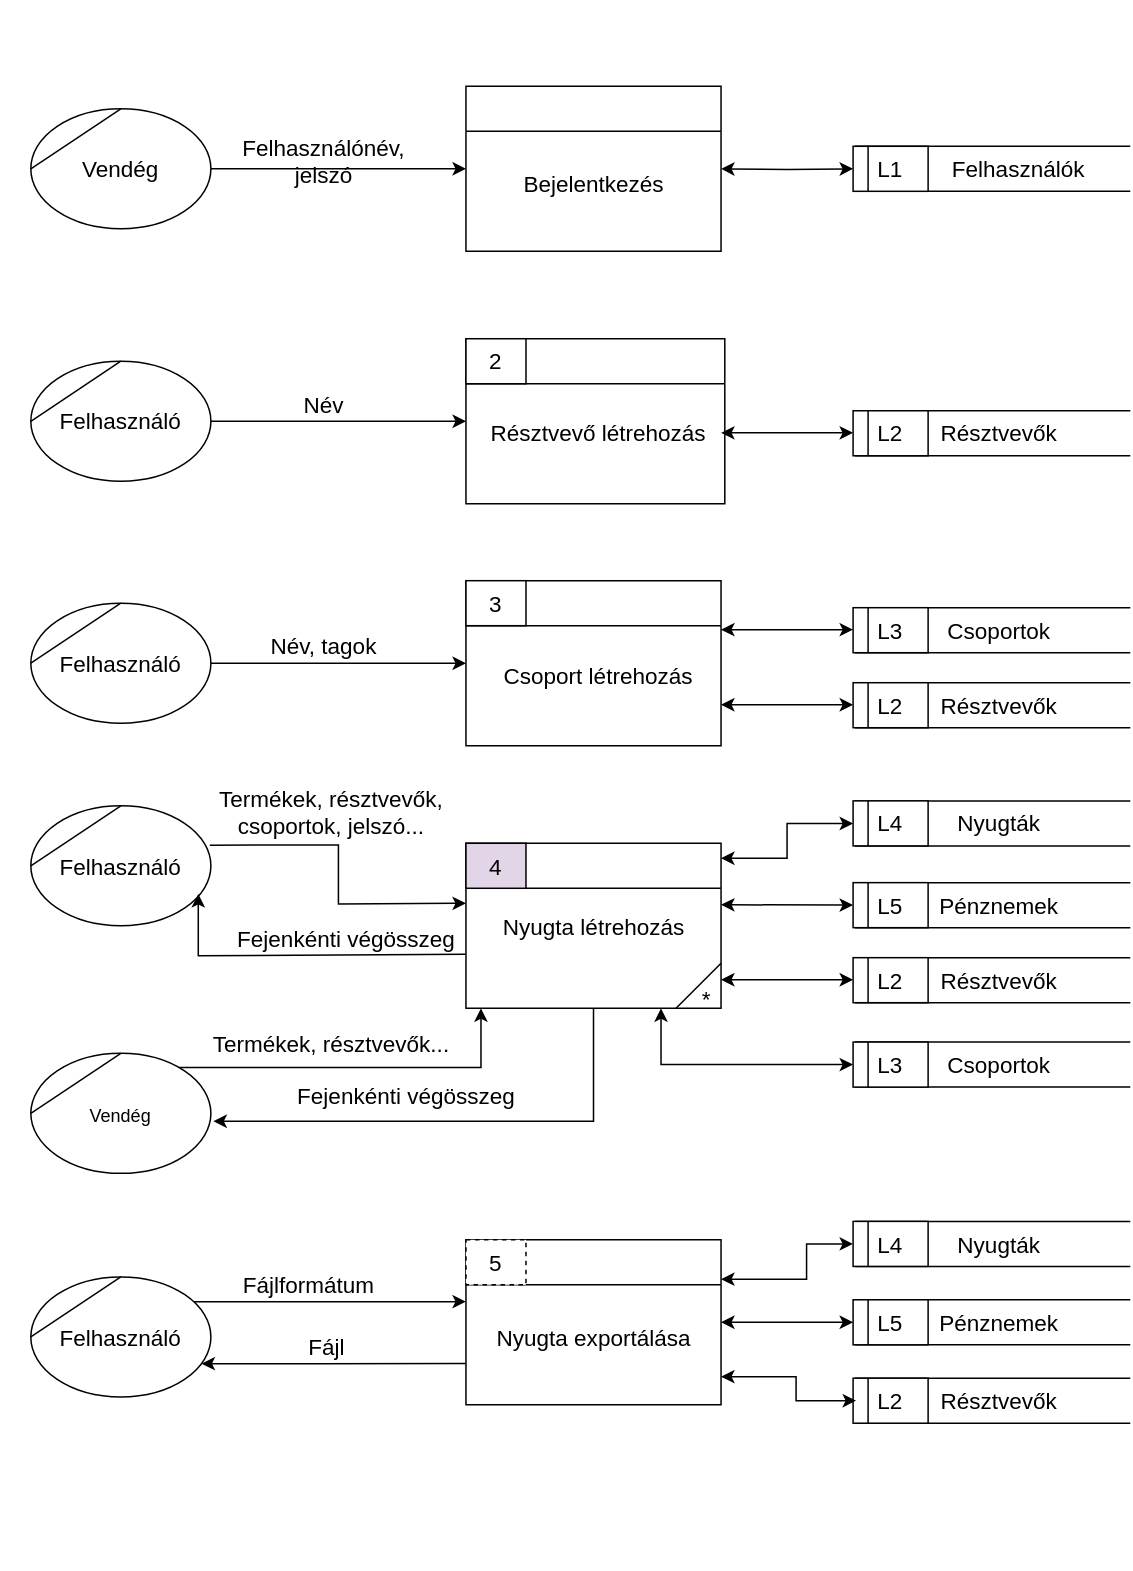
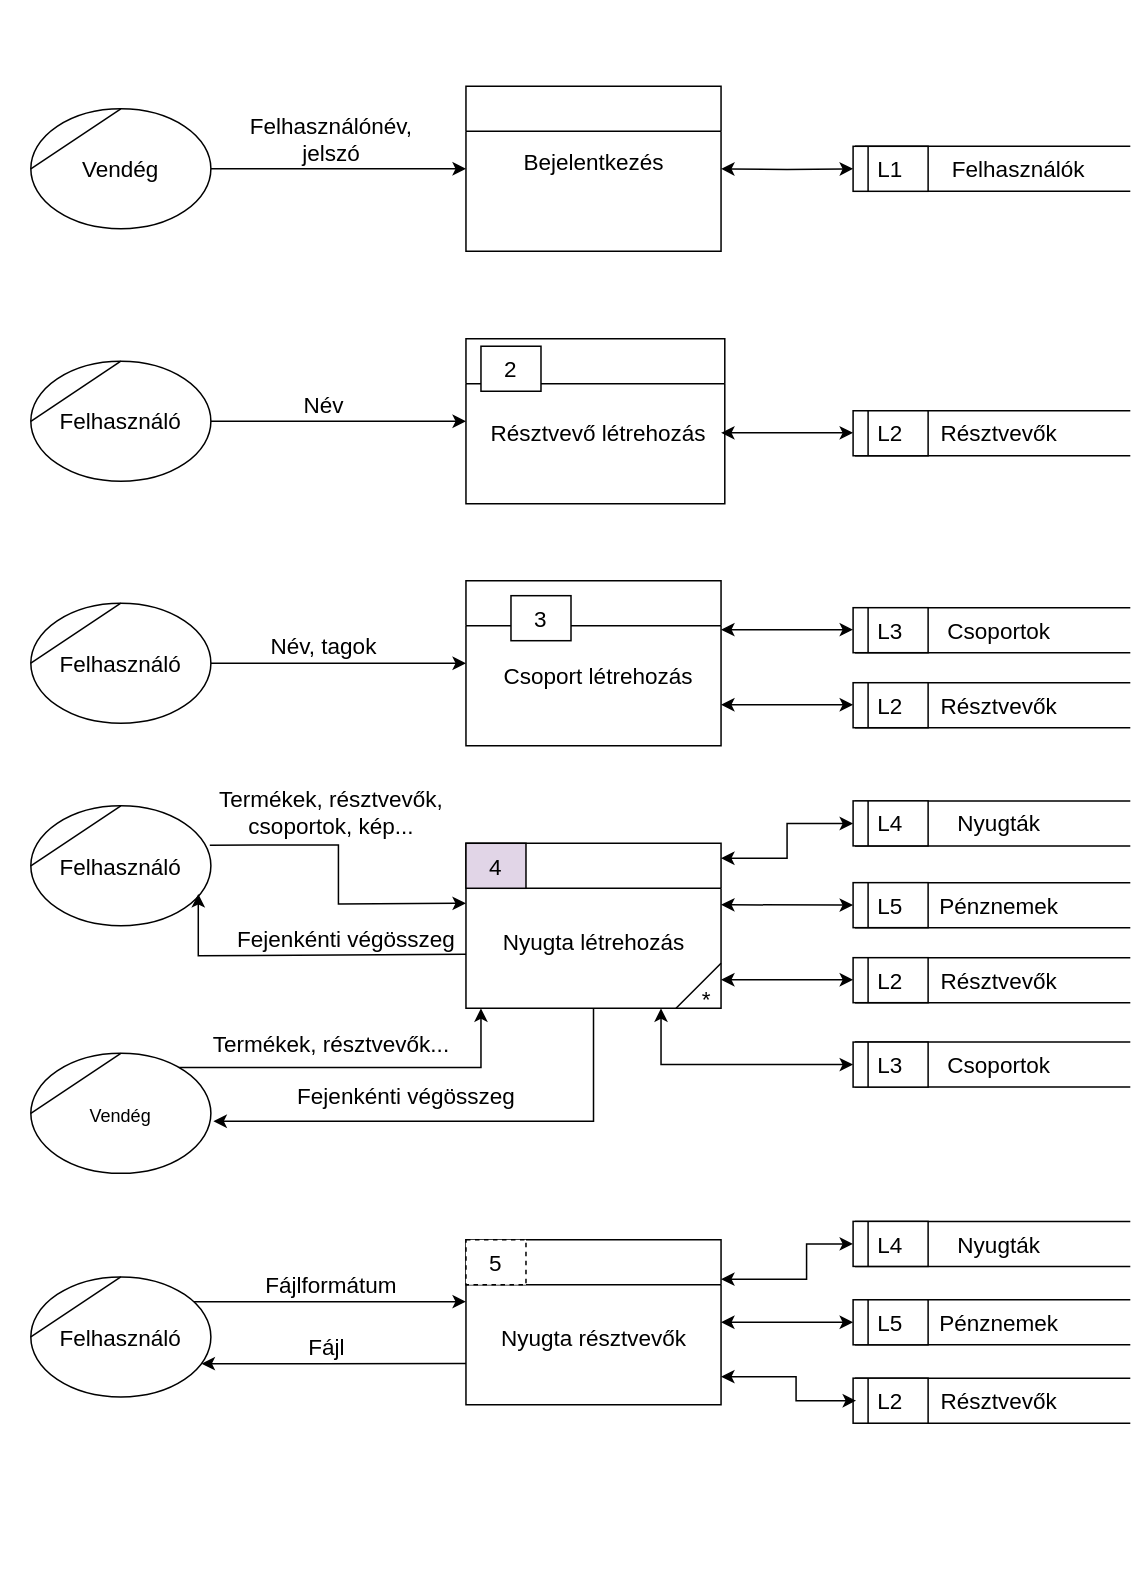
- <mxCell id="7" value="Felhasználónév,&lt;div style=&quot;font-size: 15px;&quot;&gt;jelszó&lt;/div&gt;" style="text;html=1;align=center;verticalAlign=middle;resizable=0;points=[];autosize=1;strokeColor=none;fillColor=none;fontSize=15;" parent="1" vertex="1"><mxGeometry x="150" y="82" width="130" height="50" as="geometry" /></mxCell>
+ <mxCell id="7" value="Felhasználónév,&lt;div style=&quot;font-size: 15px;&quot;&gt;jelszó&lt;/div&gt;" style="text;html=1;align=center;verticalAlign=middle;resizable=0;points=[];autosize=1;strokeColor=none;fillColor=none;fontSize=15;" parent="1" vertex="1"><mxGeometry x="155" y="67" width="130" height="50" as="geometry" /></mxCell>
- <mxCell id="5" value="Bejelentkezés" style="text;html=1;align=center;verticalAlign=middle;resizable=0;points=[];autosize=1;strokeColor=none;fillColor=none;fontSize=15;" parent="4" vertex="1"><mxGeometry x="25" y="50" width="120" height="30" as="geometry" /></mxCell>
+ <mxCell id="5" value="Bejelentkezés" style="text;html=1;align=center;verticalAlign=middle;resizable=0;points=[];autosize=1;strokeColor=none;fillColor=none;fontSize=15;" parent="4" vertex="1"><mxGeometry x="25" y="35" width="120" height="30" as="geometry" /></mxCell>
- <mxCell id="55" value="2" style="rounded=0;whiteSpace=wrap;html=1;fontSize=15;" parent="54" vertex="1"><mxGeometry width="40" height="30" as="geometry" /></mxCell>
+ <mxCell id="55" value="2" style="rounded=0;whiteSpace=wrap;html=1;fontSize=15;" parent="54" vertex="1"><mxGeometry x="10" y="5" width="40" height="30" as="geometry" /></mxCell>
- <mxCell id="69" value="3" style="rounded=0;whiteSpace=wrap;html=1;fontSize=15;" parent="68" vertex="1"><mxGeometry width="40" height="30" as="geometry" /></mxCell>
+ <mxCell id="69" value="3" style="rounded=0;whiteSpace=wrap;html=1;fontSize=15;" parent="68" vertex="1"><mxGeometry x="30" y="10" width="40" height="30" as="geometry" /></mxCell>
- <mxCell id="23" value="Termékek, résztvevők,&lt;br style=&quot;font-size: 15px;&quot;&gt;csoportok, jelszó..." style="text;html=1;align=center;verticalAlign=middle;resizable=0;points=[];autosize=1;strokeColor=none;fillColor=none;fontSize=15;" parent="1" vertex="1"><mxGeometry x="135" y="515.75" width="170" height="50" as="geometry" /></mxCell>
+ <mxCell id="23" value="Termékek, résztvevők,&lt;br style=&quot;font-size: 15px;&quot;&gt;csoportok, kép..." style="text;html=1;align=center;verticalAlign=middle;resizable=0;points=[];autosize=1;strokeColor=none;fillColor=none;fontSize=15;" parent="1" vertex="1"><mxGeometry x="135" y="515.75" width="170" height="50" as="geometry" /></mxCell>
- <mxCell id="12" value="Nyugta létrehozás" style="text;html=1;align=center;verticalAlign=middle;resizable=0;points=[];autosize=1;strokeColor=none;fillColor=none;fontSize=15;" parent="9" vertex="1"><mxGeometry x="15" y="40" width="140" height="30" as="geometry" /></mxCell>
+ <mxCell id="12" value="Nyugta létrehozás" style="text;html=1;align=center;verticalAlign=middle;resizable=0;points=[];autosize=1;strokeColor=none;fillColor=none;fontSize=15;" parent="9" vertex="1"><mxGeometry x="15" y="50" width="140" height="30" as="geometry" /></mxCell>
- <mxCell id="90" value="Fájlformátum" style="text;html=1;align=center;verticalAlign=middle;resizable=0;points=[];autosize=1;strokeColor=none;fillColor=none;fontSize=15;" parent="1" vertex="1"><mxGeometry x="150" y="840.75" width="110" height="30" as="geometry" /></mxCell>
+ <mxCell id="90" value="Fájlformátum" style="text;html=1;align=center;verticalAlign=middle;resizable=0;points=[];autosize=1;strokeColor=none;fillColor=none;fontSize=15;" parent="1" vertex="1"><mxGeometry x="165" y="840.75" width="110" height="30" as="geometry" /></mxCell>
- <mxCell id="88" value="Nyugta exportálása" style="text;html=1;align=center;verticalAlign=middle;resizable=0;points=[];autosize=1;strokeColor=none;fillColor=none;fontSize=15;" parent="86" vertex="1"><mxGeometry x="10" y="50" width="150" height="30" as="geometry" /></mxCell>
+ <mxCell id="88" value="Nyugta résztvevők" style="text;html=1;align=center;verticalAlign=middle;resizable=0;points=[];autosize=1;strokeColor=none;fillColor=none;fontSize=15;" parent="86" vertex="1"><mxGeometry x="10" y="50" width="150" height="30" as="geometry" /></mxCell>
